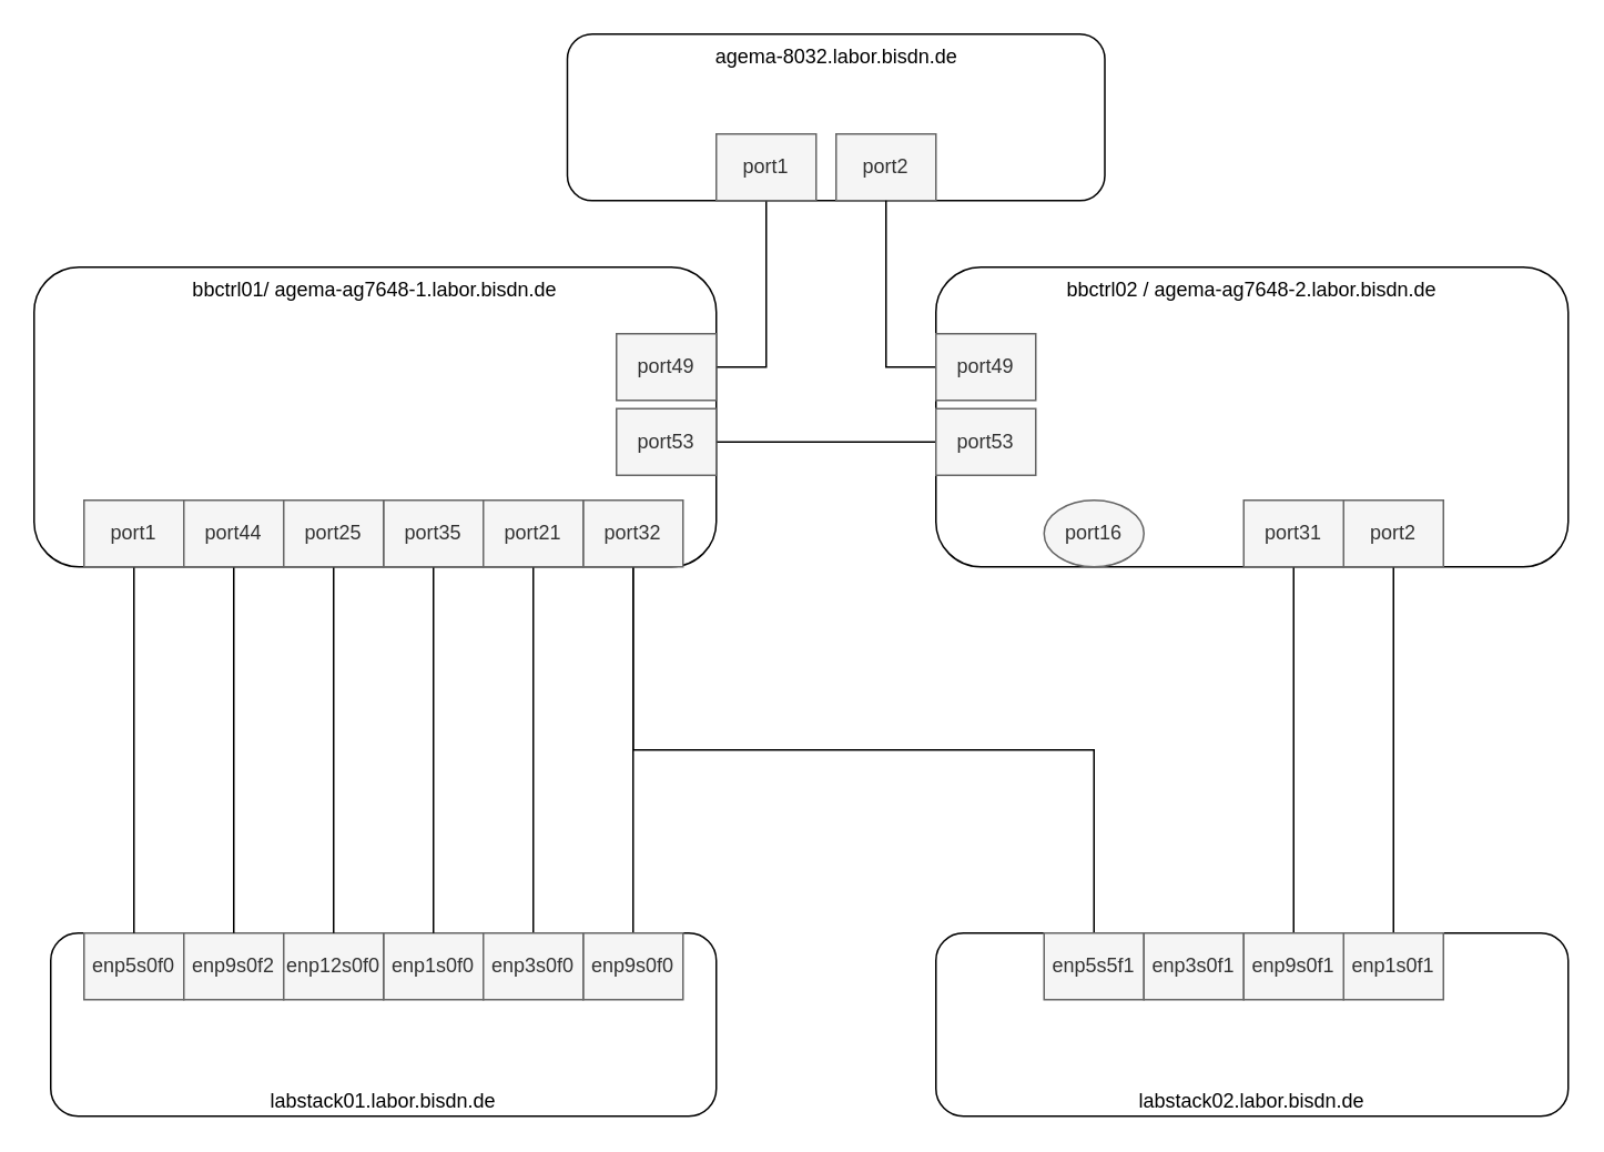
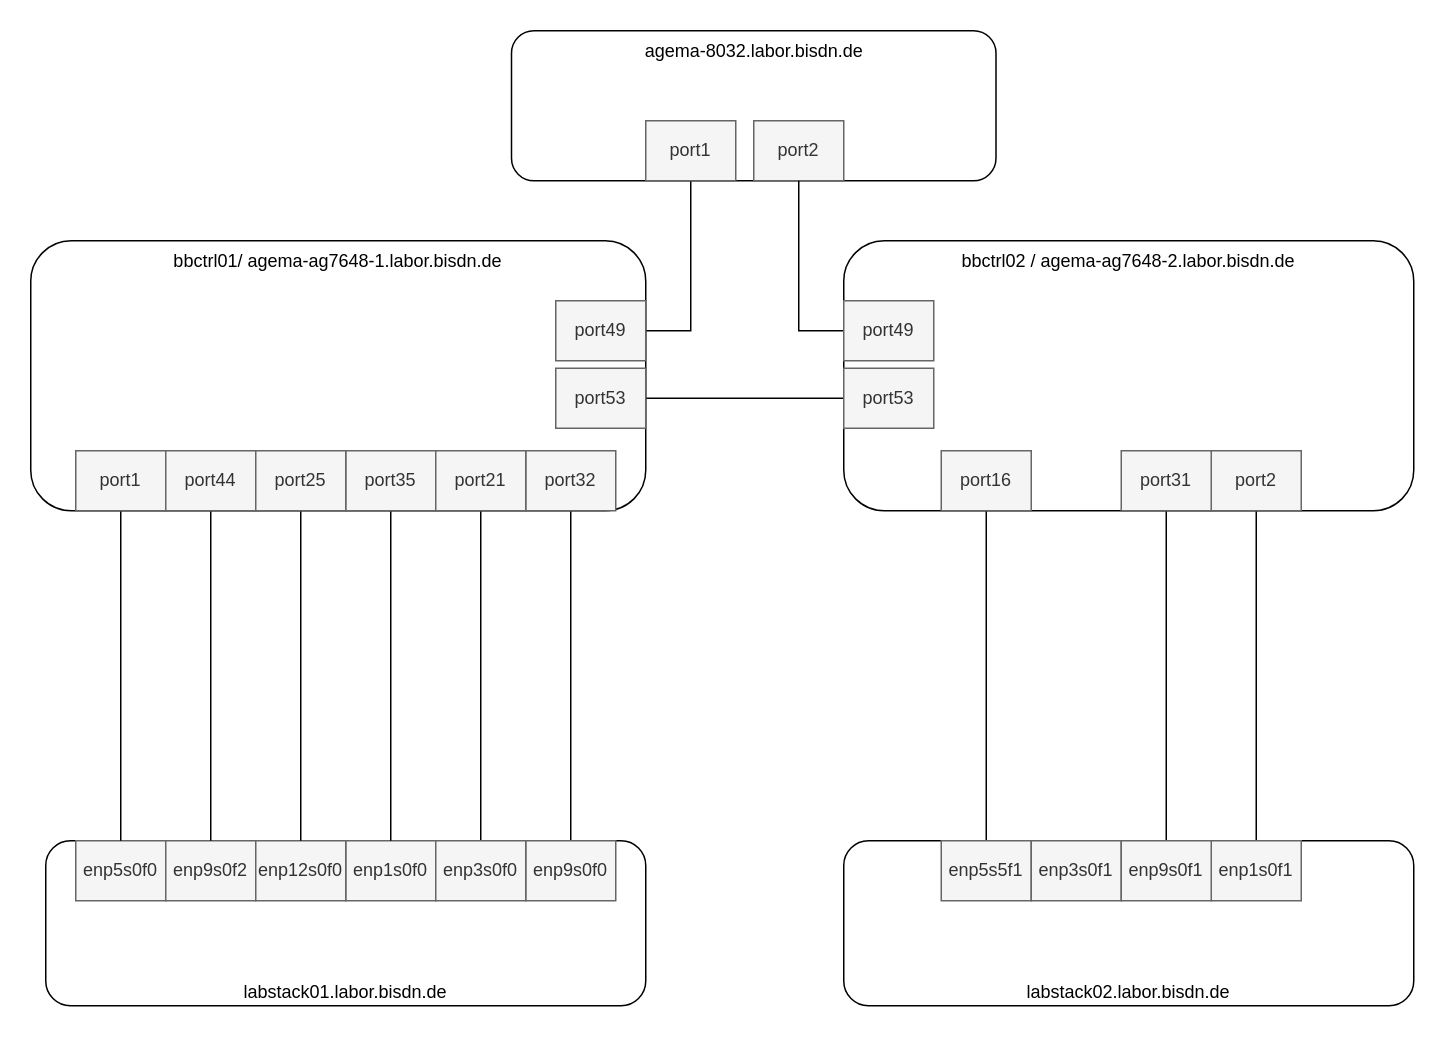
- <mxCell id="21" value="port16" style="ellipse;whiteSpace=wrap;html=1;fillColor=#f5f5f5;strokeColor=#666666;fontColor=#333333;" vertex="1" parent="1"><mxGeometry x="627" y="300" width="60" height="40" as="geometry" /></mxCell>
+ <mxCell id="21" value="port16" style="rounded=0;whiteSpace=wrap;html=1;fillColor=#f5f5f5;strokeColor=#666666;fontColor=#333333;" vertex="1" parent="1"><mxGeometry x="627" y="300" width="60" height="40" as="geometry" /></mxCell>
- <mxCell id="4" style="edgeStyle=orthogonalEdgeStyle;rounded=0;orthogonalLoop=1;jettySize=auto;html=1;exitX=0.5;exitY=0;exitDx=0;exitDy=0;endArrow=none;endFill=0;endSize=18;" edge="1" parent="1" source="5" target="32"><mxGeometry relative="1" as="geometry" /></mxCell>
+ <mxCell id="4" style="edgeStyle=orthogonalEdgeStyle;rounded=0;orthogonalLoop=1;jettySize=auto;html=1;exitX=0.5;exitY=0;exitDx=0;exitDy=0;entryX=0.5;entryY=1;entryDx=0;entryDy=0;endArrow=none;endFill=0;endSize=18;" edge="1" parent="1" source="5" target="21"><mxGeometry relative="1" as="geometry" /></mxCell>
